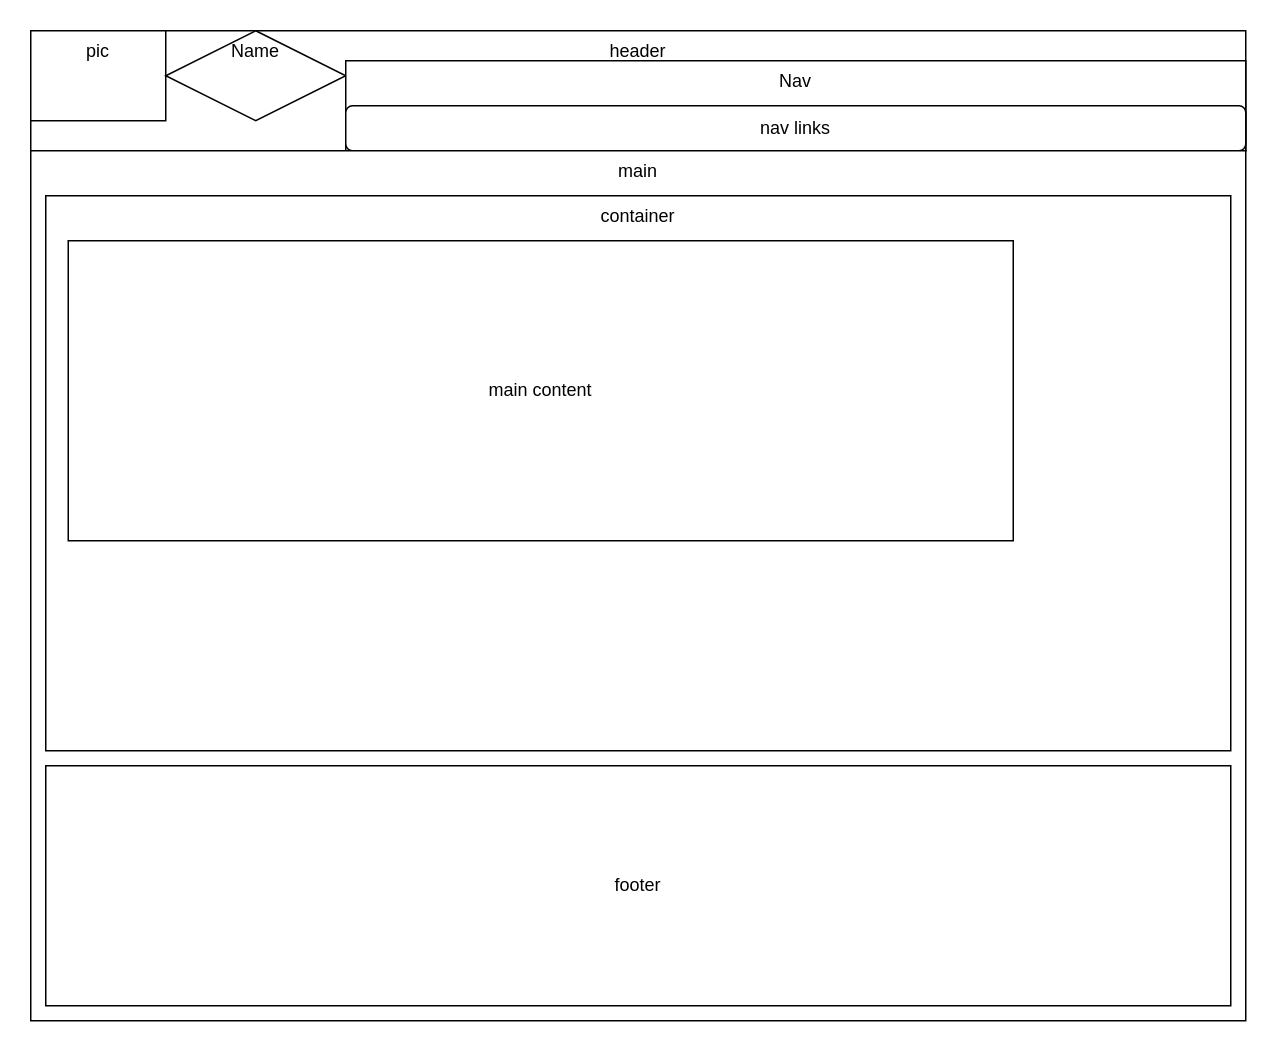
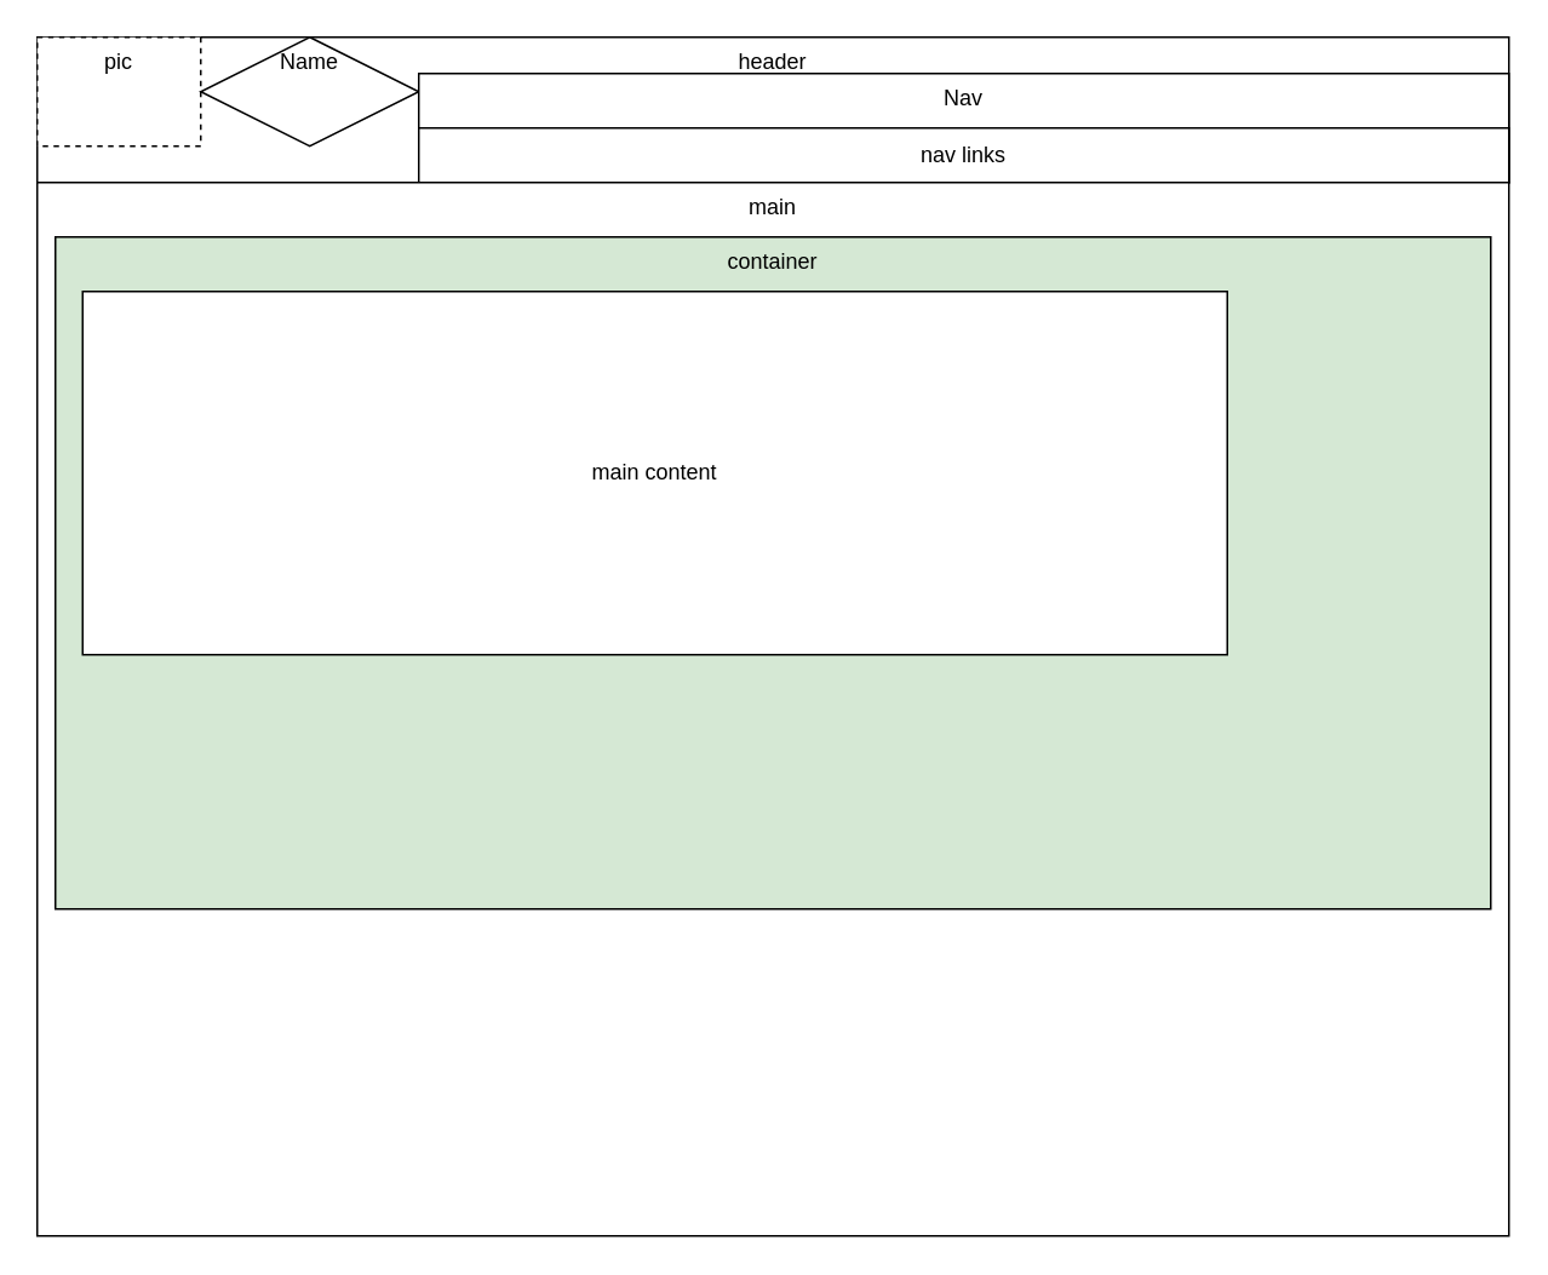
- <mxCell id="3" value="pic" style="rounded=0;whiteSpace=wrap;html=1;verticalAlign=top;" vertex="1" parent="1"><mxGeometry x="20" y="20" width="90" height="60" as="geometry" /></mxCell>
+ <mxCell id="3" value="pic" style="rounded=0;whiteSpace=wrap;html=1;verticalAlign=top;dashed=1;" vertex="1" parent="1"><mxGeometry x="20" y="20" width="90" height="60" as="geometry" /></mxCell>
- <mxCell id="6" value="nav links" style="whiteSpace=wrap;html=1;rounded=1;" vertex="1" parent="1"><mxGeometry x="230" y="70" width="600" height="30" as="geometry" /></mxCell>
+ <mxCell id="6" value="nav links" style="rounded=0;whiteSpace=wrap;html=1;" vertex="1" parent="1"><mxGeometry x="230" y="70" width="600" height="30" as="geometry" /></mxCell>
- <mxCell id="8" value="container" style="rounded=0;whiteSpace=wrap;html=1;verticalAlign=top;" vertex="1" parent="1"><mxGeometry x="30" y="130" width="790" height="370" as="geometry" /></mxCell>
+ <mxCell id="8" value="container" style="rounded=0;whiteSpace=wrap;html=1;verticalAlign=top;fillColor=#d5e8d4;" vertex="1" parent="1"><mxGeometry x="30" y="130" width="790" height="370" as="geometry" /></mxCell>
- <mxCell id="10" value="footer" style="rounded=0;whiteSpace=wrap;html=1;" vertex="1" parent="1"><mxGeometry x="30" y="510" width="790" height="160" as="geometry" /></mxCell>
